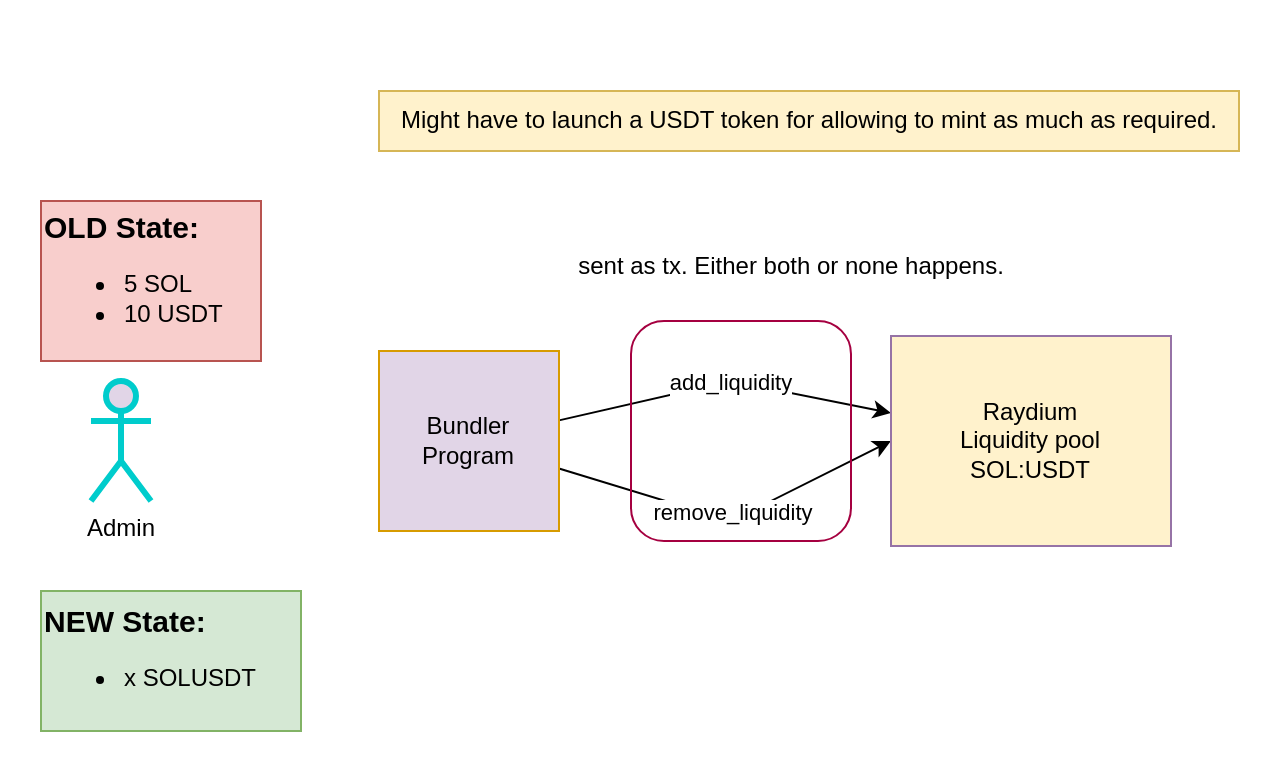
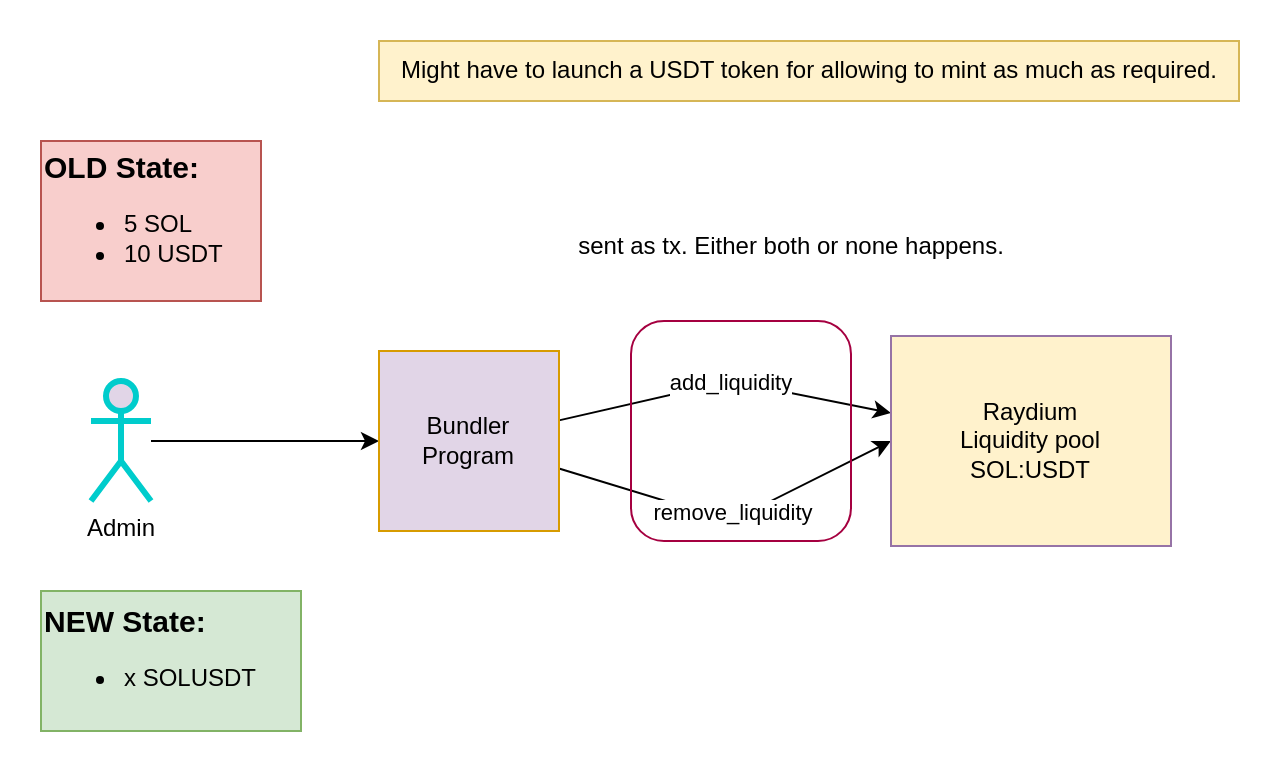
- <mxCell id="10" value="Might have to launch a USDT token for allowing to mint as much as required." style="text;html=1;align=center;verticalAlign=middle;resizable=0;points=[];autosize=1;strokeColor=#d6b656;fillColor=#fff2cc;" vertex="1" parent="1"><mxGeometry x="189" y="45" width="430" height="30" as="geometry" /></mxCell>
+ <mxCell id="10" value="Might have to launch a USDT token for allowing to mint as much as required." style="text;html=1;align=center;verticalAlign=middle;resizable=0;points=[];autosize=1;strokeColor=#d6b656;fillColor=#fff2cc;" vertex="1" parent="1"><mxGeometry x="189" y="20" width="430" height="30" as="geometry" /></mxCell>
- <mxCell id="14" value="sent as tx. Either both or none happens." style="text;html=1;align=center;verticalAlign=middle;resizable=0;points=[];autosize=1;strokeColor=none;fillColor=none;" vertex="1" parent="1"><mxGeometry x="275" y="118" width="240" height="30" as="geometry" /></mxCell>
+ <mxCell id="14" value="sent as tx. Either both or none happens." style="text;html=1;align=center;verticalAlign=middle;resizable=0;points=[];autosize=1;strokeColor=none;fillColor=none;" vertex="1" parent="1"><mxGeometry x="275" y="108" width="240" height="30" as="geometry" /></mxCell>
- <mxCell id="11" value="&lt;div&gt;&lt;font style=&quot;font-size: 15px;&quot;&gt;&lt;b&gt;OLD State:&lt;/b&gt;&lt;/font&gt;&lt;/div&gt;&lt;ul&gt;&lt;li&gt;5 SOL&lt;/li&gt;&lt;li&gt;10 USDT&lt;/li&gt;&lt;/ul&gt;" style="text;html=1;align=left;verticalAlign=middle;resizable=0;points=[];autosize=1;strokeColor=#b85450;fillColor=#f8cecc;" vertex="1" parent="1"><mxGeometry x="20" y="100" width="110" height="80" as="geometry" /></mxCell>
+ <mxCell id="11" value="&lt;div&gt;&lt;font style=&quot;font-size: 15px;&quot;&gt;&lt;b&gt;OLD State:&lt;/b&gt;&lt;/font&gt;&lt;/div&gt;&lt;ul&gt;&lt;li&gt;5 SOL&lt;/li&gt;&lt;li&gt;10 USDT&lt;/li&gt;&lt;/ul&gt;" style="text;html=1;align=left;verticalAlign=middle;resizable=0;points=[];autosize=1;strokeColor=#b85450;fillColor=#f8cecc;" vertex="1" parent="1"><mxGeometry x="20" y="70" width="110" height="80" as="geometry" /></mxCell>
+ <mxCell id="2" style="edgeStyle=orthogonalEdgeStyle;rounded=0;orthogonalLoop=1;jettySize=auto;html=1;entryX=0;entryY=0.5;entryDx=0;entryDy=0;" edge="1" parent="1" source="3" target="8"><mxGeometry relative="1" as="geometry"><mxPoint x="185" y="220" as="targetPoint" /></mxGeometry></mxCell>
